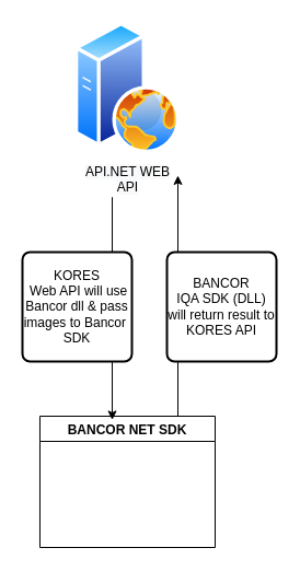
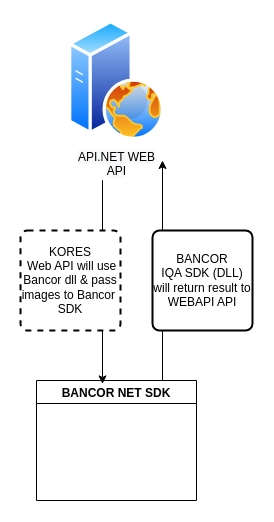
- <mxCell id="9" value="KORES&lt;br&gt;&amp;nbsp;Web API will use Bancor dll &amp;amp; pass images to Bancor&amp;nbsp;&lt;br&gt;SDK" style="rounded=1;whiteSpace=wrap;html=1;absoluteArcSize=1;arcSize=14;strokeWidth=2;" vertex="1" parent="1"><mxGeometry x="20" y="230" width="100" height="100" as="geometry" /></mxCell>
+ <mxCell id="9" value="KORES&lt;br&gt;&amp;nbsp;Web API will use Bancor dll &amp;amp; pass images to Bancor&amp;nbsp;&lt;br&gt;SDK" style="rounded=1;whiteSpace=wrap;html=1;absoluteArcSize=1;arcSize=14;strokeWidth=2;dashed=1;" vertex="1" parent="1"><mxGeometry x="20" y="230" width="100" height="100" as="geometry" /></mxCell>
- <mxCell id="3" value="BANCOR &lt;br&gt;IQA SDK (DLL)&lt;br&gt;will return result to KORES API" style="rounded=1;whiteSpace=wrap;html=1;absoluteArcSize=1;arcSize=14;strokeWidth=2;" vertex="1" parent="1"><mxGeometry x="152" y="230" width="100" height="100" as="geometry" /></mxCell>
+ <mxCell id="3" value="BANCOR &lt;br&gt;IQA SDK (DLL)&lt;br&gt;will return result to WEBAPI API" style="rounded=1;whiteSpace=wrap;html=1;absoluteArcSize=1;arcSize=14;strokeWidth=2;" vertex="1" parent="1"><mxGeometry x="152" y="230" width="100" height="100" as="geometry" /></mxCell>
